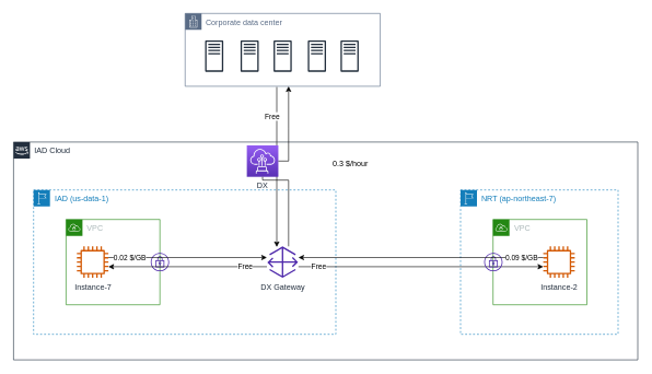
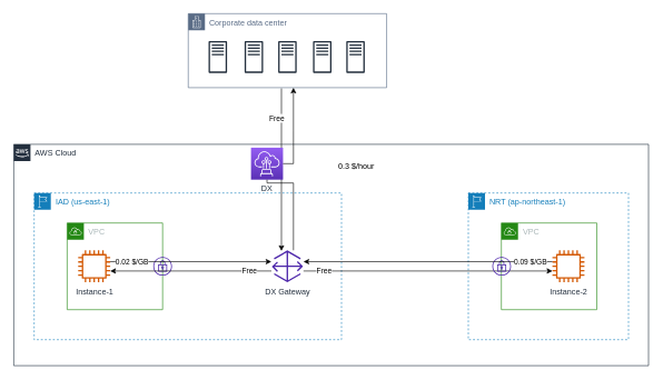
- <mxCell id="4" value="IAD Cloud" style="points=[[0,0],[0.25,0],[0.5,0],[0.75,0],[1,0],[1,0.25],[1,0.5],[1,0.75],[1,1],[0.75,1],[0.5,1],[0.25,1],[0,1],[0,0.75],[0,0.5],[0,0.25]];outlineConnect=0;gradientColor=none;html=1;whiteSpace=wrap;fontSize=12;fontStyle=0;container=1;pointerEvents=0;collapsible=0;recursiveResize=0;shape=mxgraph.aws4.group;grIcon=mxgraph.aws4.group_aws_cloud_alt;strokeColor=#232F3E;fillColor=none;verticalAlign=top;align=left;spacingLeft=30;fontColor=#232F3E;dashed=0;" parent="1" vertex="1"><mxGeometry x="20" y="216" width="951" height="332" as="geometry" /></mxCell>
+ <mxCell id="4" value="AWS Cloud" style="points=[[0,0],[0.25,0],[0.5,0],[0.75,0],[1,0],[1,0.25],[1,0.5],[1,0.75],[1,1],[0.75,1],[0.5,1],[0.25,1],[0,1],[0,0.75],[0,0.5],[0,0.25]];outlineConnect=0;gradientColor=none;html=1;whiteSpace=wrap;fontSize=12;fontStyle=0;container=1;pointerEvents=0;collapsible=0;recursiveResize=0;shape=mxgraph.aws4.group;grIcon=mxgraph.aws4.group_aws_cloud_alt;strokeColor=#232F3E;fillColor=none;verticalAlign=top;align=left;spacingLeft=30;fontColor=#232F3E;dashed=0;" parent="1" vertex="1"><mxGeometry x="20" y="216" width="951" height="332" as="geometry" /></mxCell>
- <mxCell id="7" value="IAD (us-data-1)" style="points=[[0,0],[0.25,0],[0.5,0],[0.75,0],[1,0],[1,0.25],[1,0.5],[1,0.75],[1,1],[0.75,1],[0.5,1],[0.25,1],[0,1],[0,0.75],[0,0.5],[0,0.25]];outlineConnect=0;gradientColor=none;html=1;whiteSpace=wrap;fontSize=12;fontStyle=0;container=0;pointerEvents=0;collapsible=0;recursiveResize=0;shape=mxgraph.aws4.group;grIcon=mxgraph.aws4.group_region;strokeColor=#147EBA;fillColor=none;verticalAlign=top;align=left;spacingLeft=30;fontColor=#147EBA;dashed=1;" parent="1" vertex="1"><mxGeometry x="50.5" y="289" width="460.5" height="220" as="geometry" /></mxCell>
+ <mxCell id="7" value="IAD (us-east-1)" style="points=[[0,0],[0.25,0],[0.5,0],[0.75,0],[1,0],[1,0.25],[1,0.5],[1,0.75],[1,1],[0.75,1],[0.5,1],[0.25,1],[0,1],[0,0.75],[0,0.5],[0,0.25]];outlineConnect=0;gradientColor=none;html=1;whiteSpace=wrap;fontSize=12;fontStyle=0;container=0;pointerEvents=0;collapsible=0;recursiveResize=0;shape=mxgraph.aws4.group;grIcon=mxgraph.aws4.group_region;strokeColor=#147EBA;fillColor=none;verticalAlign=top;align=left;spacingLeft=30;fontColor=#147EBA;dashed=1;" parent="1" vertex="1"><mxGeometry x="50.5" y="289" width="460.5" height="220" as="geometry" /></mxCell>
- <mxCell id="16" value="NRT (ap-northeast-7)" style="points=[[0,0],[0.25,0],[0.5,0],[0.75,0],[1,0],[1,0.25],[1,0.5],[1,0.75],[1,1],[0.75,1],[0.5,1],[0.25,1],[0,1],[0,0.75],[0,0.5],[0,0.25]];outlineConnect=0;gradientColor=none;html=1;whiteSpace=wrap;fontSize=12;fontStyle=0;container=0;pointerEvents=0;collapsible=0;recursiveResize=0;shape=mxgraph.aws4.group;grIcon=mxgraph.aws4.group_region;strokeColor=#147EBA;fillColor=none;verticalAlign=top;align=left;spacingLeft=30;fontColor=#147EBA;dashed=1;" parent="1" vertex="1"><mxGeometry x="701" y="289" width="240" height="220" as="geometry" /></mxCell>
+ <mxCell id="16" value="NRT (ap-northeast-1)" style="points=[[0,0],[0.25,0],[0.5,0],[0.75,0],[1,0],[1,0.25],[1,0.5],[1,0.75],[1,1],[0.75,1],[0.5,1],[0.25,1],[0,1],[0,0.75],[0,0.5],[0,0.25]];outlineConnect=0;gradientColor=none;html=1;whiteSpace=wrap;fontSize=12;fontStyle=0;container=0;pointerEvents=0;collapsible=0;recursiveResize=0;shape=mxgraph.aws4.group;grIcon=mxgraph.aws4.group_region;strokeColor=#147EBA;fillColor=none;verticalAlign=top;align=left;spacingLeft=30;fontColor=#147EBA;dashed=1;" parent="1" vertex="1"><mxGeometry x="701" y="289" width="240" height="220" as="geometry" /></mxCell>
- <mxCell id="9" value="Instance-7" style="sketch=0;outlineConnect=0;fontColor=#232F3E;gradientColor=none;fillColor=#D45B07;strokeColor=none;dashed=0;verticalLabelPosition=bottom;verticalAlign=top;align=center;html=1;fontSize=12;fontStyle=0;aspect=fixed;pointerEvents=1;shape=mxgraph.aws4.instance2;" parent="8" vertex="1"><mxGeometry x="16.5" y="41" width="48" height="48" as="geometry" /></mxCell>
+ <mxCell id="9" value="Instance-1" style="sketch=0;outlineConnect=0;fontColor=#232F3E;gradientColor=none;fillColor=#D45B07;strokeColor=none;dashed=0;verticalLabelPosition=bottom;verticalAlign=top;align=center;html=1;fontSize=12;fontStyle=0;aspect=fixed;pointerEvents=1;shape=mxgraph.aws4.instance2;" parent="8" vertex="1"><mxGeometry x="16.5" y="41" width="48" height="48" as="geometry" /></mxCell>
